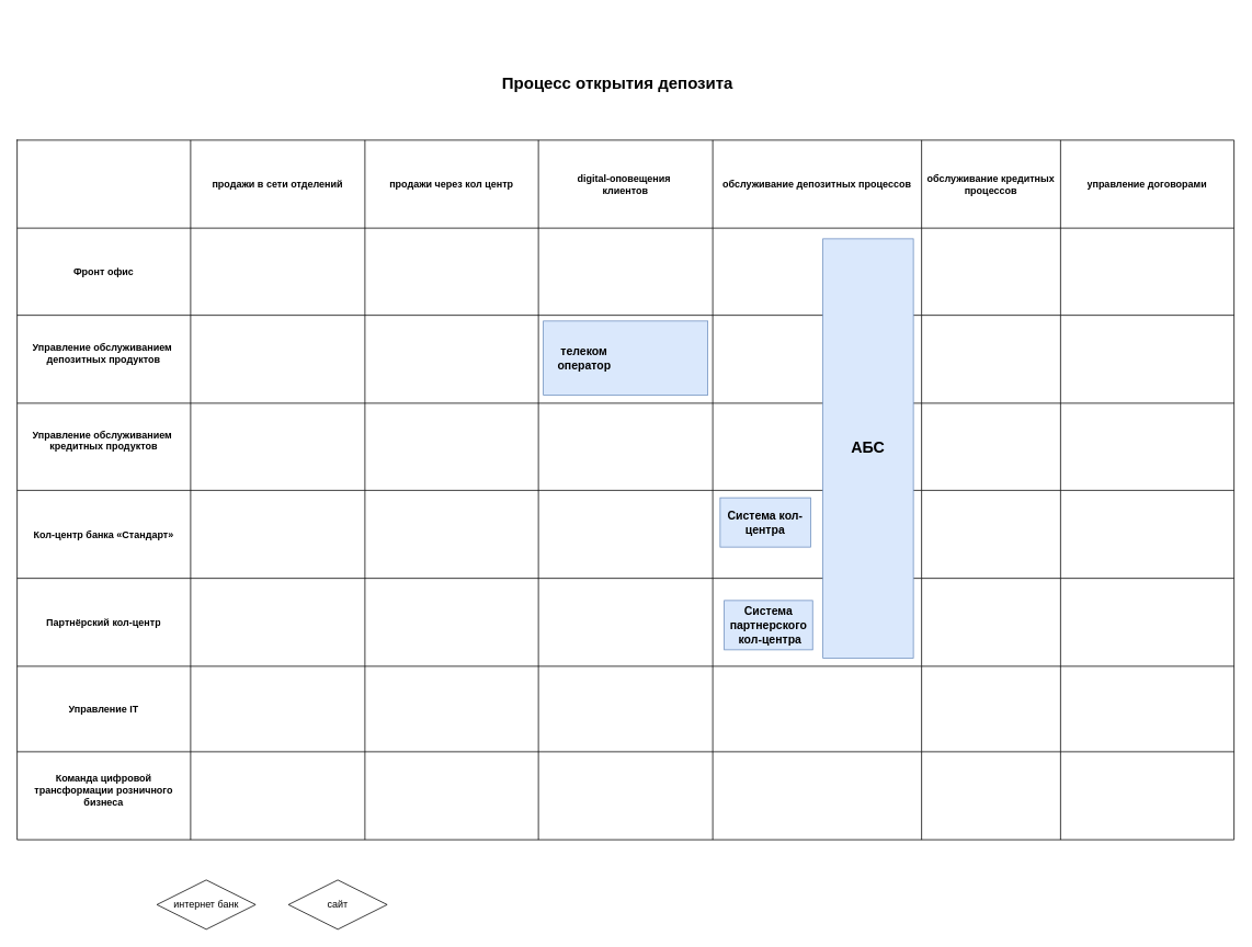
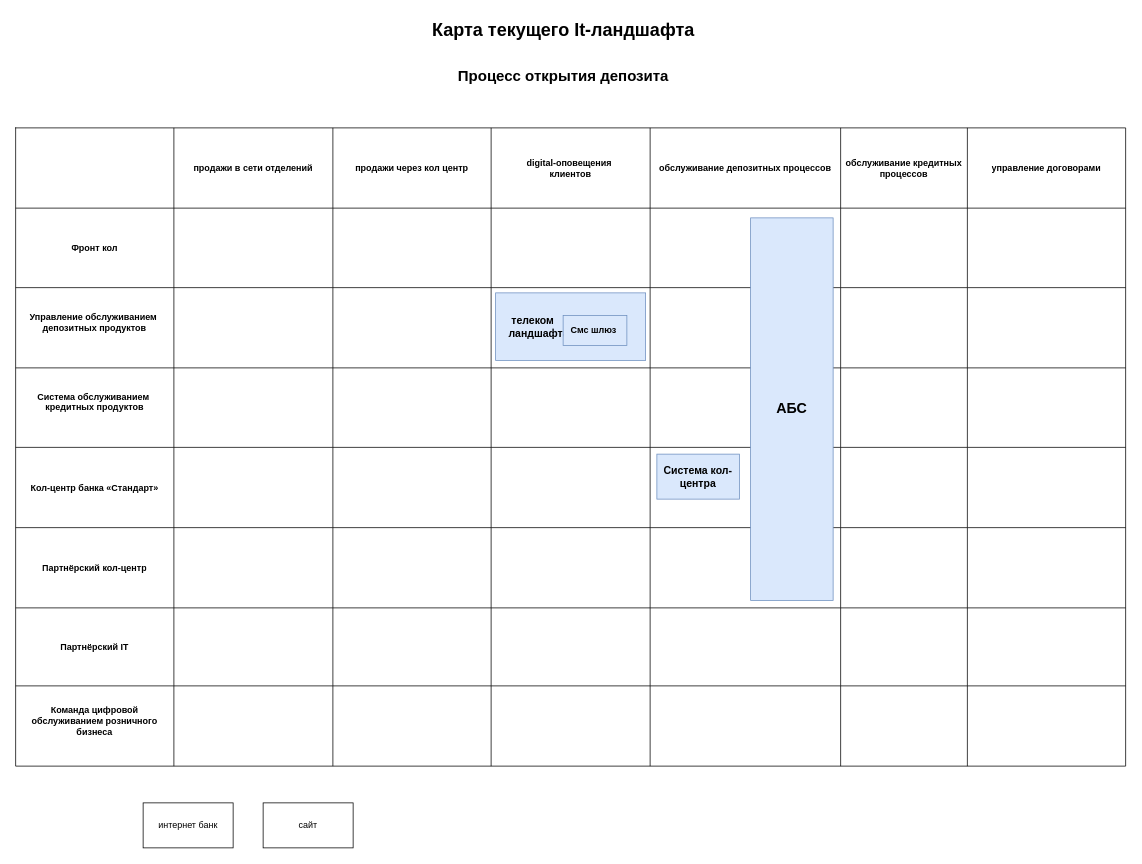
+ <mxCell id="2" value="Карта текущего It-ландшафта" style="text;strokeColor=none;fillColor=none;html=1;fontSize=24;fontStyle=1;verticalAlign=middle;align=center;rounded=0;shadow=1;" parent="1" vertex="1"><mxGeometry x="360" y="20" width="780" height="40" as="geometry" /></mxCell>
- <mxCell id="13" value="&lt;strong&gt;Фронт офис&lt;/strong&gt;" style="shape=partialRectangle;html=1;whiteSpace=wrap;connectable=0;strokeColor=inherit;overflow=hidden;fillColor=none;top=0;left=0;bottom=0;right=0;pointerEvents=1;" parent="12" vertex="1"><mxGeometry width="211" height="106" as="geometry"><mxRectangle width="211" height="106" as="alternateBounds" /></mxGeometry></mxCell>
+ <mxCell id="13" value="&lt;strong&gt;Фронт кол&lt;/strong&gt;" style="shape=partialRectangle;html=1;whiteSpace=wrap;connectable=0;strokeColor=inherit;overflow=hidden;fillColor=none;top=0;left=0;bottom=0;right=0;pointerEvents=1;" parent="12" vertex="1"><mxGeometry width="211" height="106" as="geometry"><mxRectangle width="211" height="106" as="alternateBounds" /></mxGeometry></mxCell>
- <mxCell id="70" value="&lt;div align=&quot;left&quot;&gt;&lt;font style=&quot;font-size: 14px;&quot;&gt;&lt;b&gt;&amp;nbsp; &amp;nbsp; &amp;nbsp;телеком&amp;nbsp;&lt;/b&gt;&lt;/font&gt;&lt;/div&gt;&lt;div align=&quot;left&quot;&gt;&lt;font style=&quot;font-size: 14px;&quot;&gt;&lt;b&gt;&amp;nbsp; &amp;nbsp; оператор&lt;/b&gt;&lt;/font&gt;&lt;/div&gt;" style="rounded=0;whiteSpace=wrap;html=1;fillColor=#dae8fc;strokeColor=#6c8ebf;align=left;" parent="1" vertex="1"><mxGeometry x="660" y="390" width="200" height="90" as="geometry" /></mxCell>
+ <mxCell id="70" value="&lt;div align=&quot;left&quot;&gt;&lt;font style=&quot;font-size: 14px;&quot;&gt;&lt;b&gt;&amp;nbsp; &amp;nbsp; &amp;nbsp;телеком&amp;nbsp;&lt;/b&gt;&lt;/font&gt;&lt;/div&gt;&lt;div align=&quot;left&quot;&gt;&lt;font style=&quot;font-size: 14px;&quot;&gt;&lt;b&gt;&amp;nbsp; &amp;nbsp; ландшафта&lt;/b&gt;&lt;/font&gt;&lt;/div&gt;" style="rounded=0;whiteSpace=wrap;html=1;fillColor=#dae8fc;strokeColor=#6c8ebf;align=left;" parent="1" vertex="1"><mxGeometry x="660" y="390" width="200" height="90" as="geometry" /></mxCell>
+ <mxCell id="75" value="&lt;b&gt;Смс шлюз&amp;nbsp;&lt;/b&gt;" style="rounded=0;whiteSpace=wrap;html=1;fillColor=#dae8fc;strokeColor=#6c8ebf;" parent="1" vertex="1"><mxGeometry x="750" y="420" width="85" height="40" as="geometry" /></mxCell>
- <mxCell id="29" value="&#10;&lt;strong&gt;Управление обслуживанием&amp;nbsp;&lt;br&gt;кредитных продуктов&lt;/strong&gt;&#10;&#10;" style="shape=partialRectangle;html=1;whiteSpace=wrap;connectable=0;strokeColor=inherit;overflow=hidden;fillColor=none;top=0;left=0;bottom=0;right=0;pointerEvents=1;" parent="28" vertex="1"><mxGeometry width="211" height="106" as="geometry"><mxRectangle width="211" height="106" as="alternateBounds" /></mxGeometry></mxCell>
+ <mxCell id="29" value="&#10;&lt;strong&gt;Система обслуживанием&amp;nbsp;&lt;br&gt;кредитных продуктов&lt;/strong&gt;&#10;&#10;" style="shape=partialRectangle;html=1;whiteSpace=wrap;connectable=0;strokeColor=inherit;overflow=hidden;fillColor=none;top=0;left=0;bottom=0;right=0;pointerEvents=1;" parent="28" vertex="1"><mxGeometry width="211" height="106" as="geometry"><mxRectangle width="211" height="106" as="alternateBounds" /></mxGeometry></mxCell>
- <mxCell id="73" value="&lt;div&gt;&lt;font style=&quot;font-size: 14px;&quot;&gt;&lt;b&gt;Система партнерского&lt;/b&gt;&lt;/font&gt;&lt;/div&gt;&lt;div&gt;&lt;font style=&quot;font-size: 14px;&quot;&gt;&lt;b&gt;&amp;nbsp;кол-центра&lt;/b&gt;&lt;/font&gt;&lt;/div&gt;" style="rounded=0;whiteSpace=wrap;html=1;fillColor=#dae8fc;strokeColor=#6c8ebf;" parent="1" vertex="1"><mxGeometry x="880" y="730" width="107.5" height="60" as="geometry" /></mxCell>
- <mxCell id="53" value="&lt;br&gt;&lt;br&gt;&lt;strong&gt;Управление IT&lt;/strong&gt;&lt;br&gt;&lt;br&gt;&lt;div&gt;&lt;br&gt;&lt;/div&gt;" style="shape=partialRectangle;html=1;whiteSpace=wrap;connectable=0;strokeColor=inherit;overflow=hidden;fillColor=none;top=0;left=0;bottom=0;right=0;pointerEvents=1;" parent="52" vertex="1"><mxGeometry width="211" height="104" as="geometry"><mxRectangle width="211" height="104" as="alternateBounds" /></mxGeometry></mxCell>
+ <mxCell id="53" value="&lt;br&gt;&lt;br&gt;&lt;strong&gt;Партнёрский IT&lt;/strong&gt;&lt;br&gt;&lt;br&gt;&lt;div&gt;&lt;br&gt;&lt;/div&gt;" style="shape=partialRectangle;html=1;whiteSpace=wrap;connectable=0;strokeColor=inherit;overflow=hidden;fillColor=none;top=0;left=0;bottom=0;right=0;pointerEvents=1;" parent="52" vertex="1"><mxGeometry width="211" height="104" as="geometry"><mxRectangle width="211" height="104" as="alternateBounds" /></mxGeometry></mxCell>
- <mxCell id="61" value="&#10;&lt;strong&gt;Команда цифровой трансформации розничного бизнеса&lt;/strong&gt;&#10;&#10;" style="shape=partialRectangle;html=1;whiteSpace=wrap;connectable=0;strokeColor=inherit;overflow=hidden;fillColor=none;top=0;left=0;bottom=0;right=0;pointerEvents=1;" parent="60" vertex="1"><mxGeometry width="211" height="107" as="geometry"><mxRectangle width="211" height="107" as="alternateBounds" /></mxGeometry></mxCell>
+ <mxCell id="61" value="&#10;&lt;strong&gt;Команда цифровой обслуживанием розничного бизнеса&lt;/strong&gt;&#10;&#10;" style="shape=partialRectangle;html=1;whiteSpace=wrap;connectable=0;strokeColor=inherit;overflow=hidden;fillColor=none;top=0;left=0;bottom=0;right=0;pointerEvents=1;" parent="60" vertex="1"><mxGeometry width="211" height="107" as="geometry"><mxRectangle width="211" height="107" as="alternateBounds" /></mxGeometry></mxCell>
- <mxCell id="68" value="интернет банк" style="rhombus;whiteSpace=wrap;html=1;" parent="1" vertex="1"><mxGeometry x="190" y="1070" width="120" height="60" as="geometry" /></mxCell>
+ <mxCell id="68" value="интернет банк" style="rounded=0;whiteSpace=wrap;html=1;" parent="1" vertex="1"><mxGeometry x="190" y="1070" width="120" height="60" as="geometry" /></mxCell>
- <mxCell id="69" value="сайт" style="rhombus;whiteSpace=wrap;html=1;" parent="1" vertex="1"><mxGeometry x="350" y="1070" width="120" height="60" as="geometry" /></mxCell>
+ <mxCell id="69" value="сайт" style="rounded=0;whiteSpace=wrap;html=1;" parent="1" vertex="1"><mxGeometry x="350" y="1070" width="120" height="60" as="geometry" /></mxCell>
